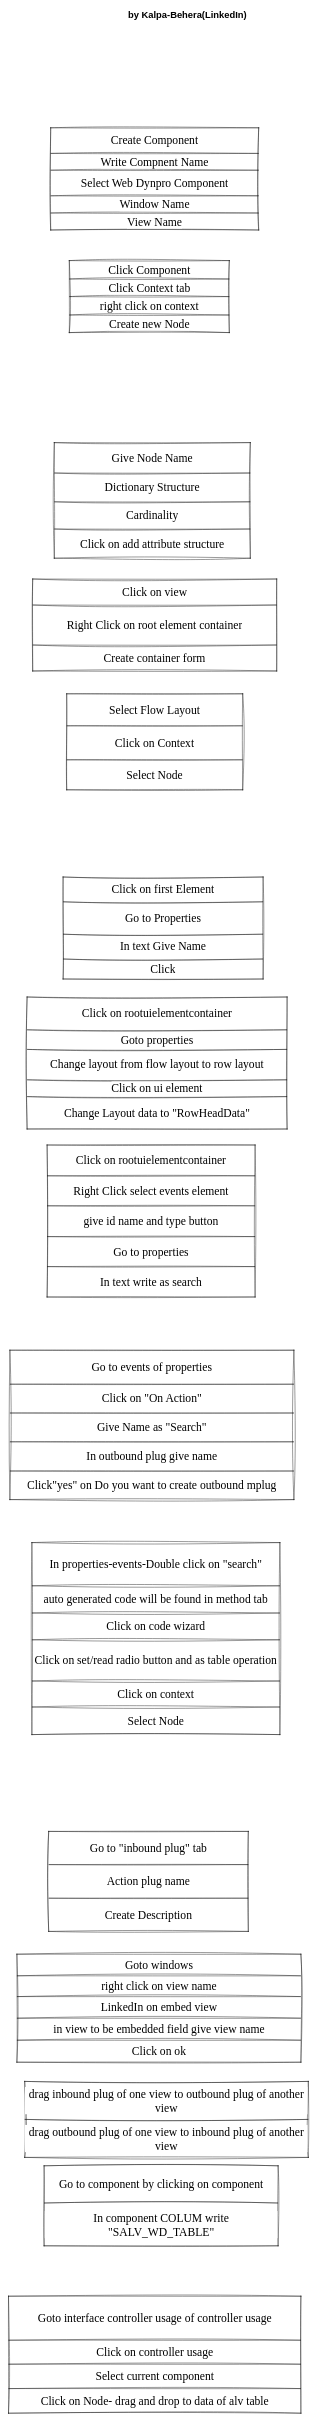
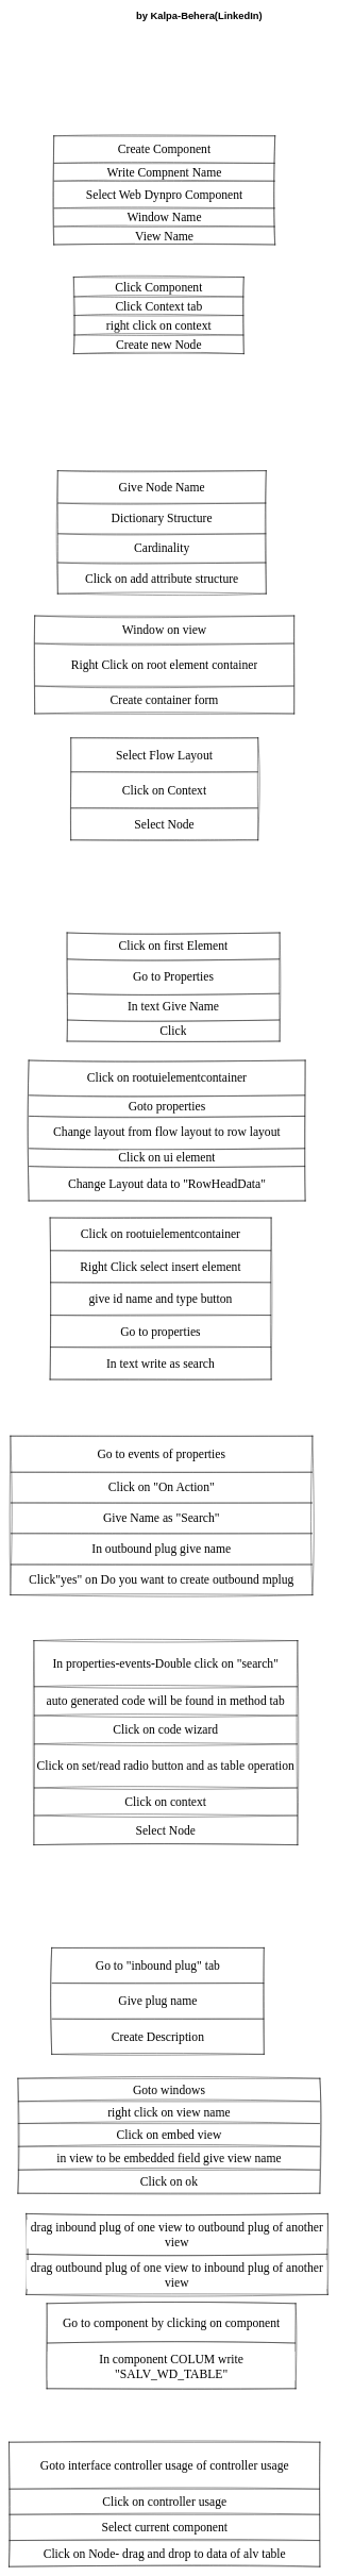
- <mxCell id="33" value="Click on view" style="shape=partialRectangle;html=1;whiteSpace=wrap;connectable=0;strokeColor=inherit;overflow=hidden;fillColor=none;top=0;left=0;bottom=0;right=0;pointerEvents=1;sketch=1;hachureGap=4;jiggle=2;curveFitting=1;fontFamily=Comic Sans MS;fontSize=29;labelBackgroundColor=#FFFFFF;fontColor=#000000;" parent="32" vertex="1"><mxGeometry width="610" height="65" as="geometry"><mxRectangle width="610" height="65" as="alternateBounds" /></mxGeometry></mxCell>
+ <mxCell id="33" value="Window on view" style="shape=partialRectangle;html=1;whiteSpace=wrap;connectable=0;strokeColor=inherit;overflow=hidden;fillColor=none;top=0;left=0;bottom=0;right=0;pointerEvents=1;sketch=1;hachureGap=4;jiggle=2;curveFitting=1;fontFamily=Comic Sans MS;fontSize=29;labelBackgroundColor=#FFFFFF;fontColor=#000000;" parent="32" vertex="1"><mxGeometry width="610" height="65" as="geometry"><mxRectangle width="610" height="65" as="alternateBounds" /></mxGeometry></mxCell>
- <mxCell id="69" value="Right Click select events element" style="shape=partialRectangle;html=1;whiteSpace=wrap;connectable=0;strokeColor=inherit;overflow=hidden;fillColor=none;top=0;left=0;bottom=0;right=0;pointerEvents=1;sketch=1;hachureGap=4;jiggle=2;curveFitting=1;fontFamily=Comic Sans MS;fontSize=29;labelBackgroundColor=#FFFFFF;fontColor=#000000;" parent="68" vertex="1"><mxGeometry width="520" height="75" as="geometry"><mxRectangle width="520" height="75" as="alternateBounds" /></mxGeometry></mxCell>
+ <mxCell id="69" value="Right Click select insert element" style="shape=partialRectangle;html=1;whiteSpace=wrap;connectable=0;strokeColor=inherit;overflow=hidden;fillColor=none;top=0;left=0;bottom=0;right=0;pointerEvents=1;sketch=1;hachureGap=4;jiggle=2;curveFitting=1;fontFamily=Comic Sans MS;fontSize=29;labelBackgroundColor=#FFFFFF;fontColor=#000000;" parent="68" vertex="1"><mxGeometry width="520" height="75" as="geometry"><mxRectangle width="520" height="75" as="alternateBounds" /></mxGeometry></mxCell>
- <mxCell id="104" value="Action plug name" style="shape=partialRectangle;html=1;whiteSpace=wrap;connectable=0;strokeColor=inherit;overflow=hidden;fillColor=none;top=0;left=0;bottom=0;right=0;pointerEvents=1;sketch=1;hachureGap=4;jiggle=2;curveFitting=1;fontFamily=Comic Sans MS;fontSize=29;labelBackgroundColor=#FFFFFF;fontColor=#000000;" parent="103" vertex="1"><mxGeometry width="499" height="84" as="geometry"><mxRectangle width="499" height="84" as="alternateBounds" /></mxGeometry></mxCell>
+ <mxCell id="104" value="Give plug name" style="shape=partialRectangle;html=1;whiteSpace=wrap;connectable=0;strokeColor=inherit;overflow=hidden;fillColor=none;top=0;left=0;bottom=0;right=0;pointerEvents=1;sketch=1;hachureGap=4;jiggle=2;curveFitting=1;fontFamily=Comic Sans MS;fontSize=29;labelBackgroundColor=#FFFFFF;fontColor=#000000;" parent="103" vertex="1"><mxGeometry width="499" height="84" as="geometry"><mxRectangle width="499" height="84" as="alternateBounds" /></mxGeometry></mxCell>
- <mxCell id="113" value="LinkedIn on embed view" style="shape=partialRectangle;html=1;whiteSpace=wrap;connectable=0;strokeColor=inherit;overflow=hidden;fillColor=none;top=0;left=0;bottom=0;right=0;pointerEvents=1;sketch=1;hachureGap=4;jiggle=2;curveFitting=1;fontFamily=Comic Sans MS;fontSize=29;labelBackgroundColor=#FFFFFF;fontColor=#000000;" parent="112" vertex="1"><mxGeometry width="710" height="54" as="geometry"><mxRectangle width="710" height="54" as="alternateBounds" /></mxGeometry></mxCell>
+ <mxCell id="113" value="Click on embed view" style="shape=partialRectangle;html=1;whiteSpace=wrap;connectable=0;strokeColor=inherit;overflow=hidden;fillColor=none;top=0;left=0;bottom=0;right=0;pointerEvents=1;sketch=1;hachureGap=4;jiggle=2;curveFitting=1;fontFamily=Comic Sans MS;fontSize=29;labelBackgroundColor=#FFFFFF;fontColor=#000000;" parent="112" vertex="1"><mxGeometry width="710" height="54" as="geometry"><mxRectangle width="710" height="54" as="alternateBounds" /></mxGeometry></mxCell>
